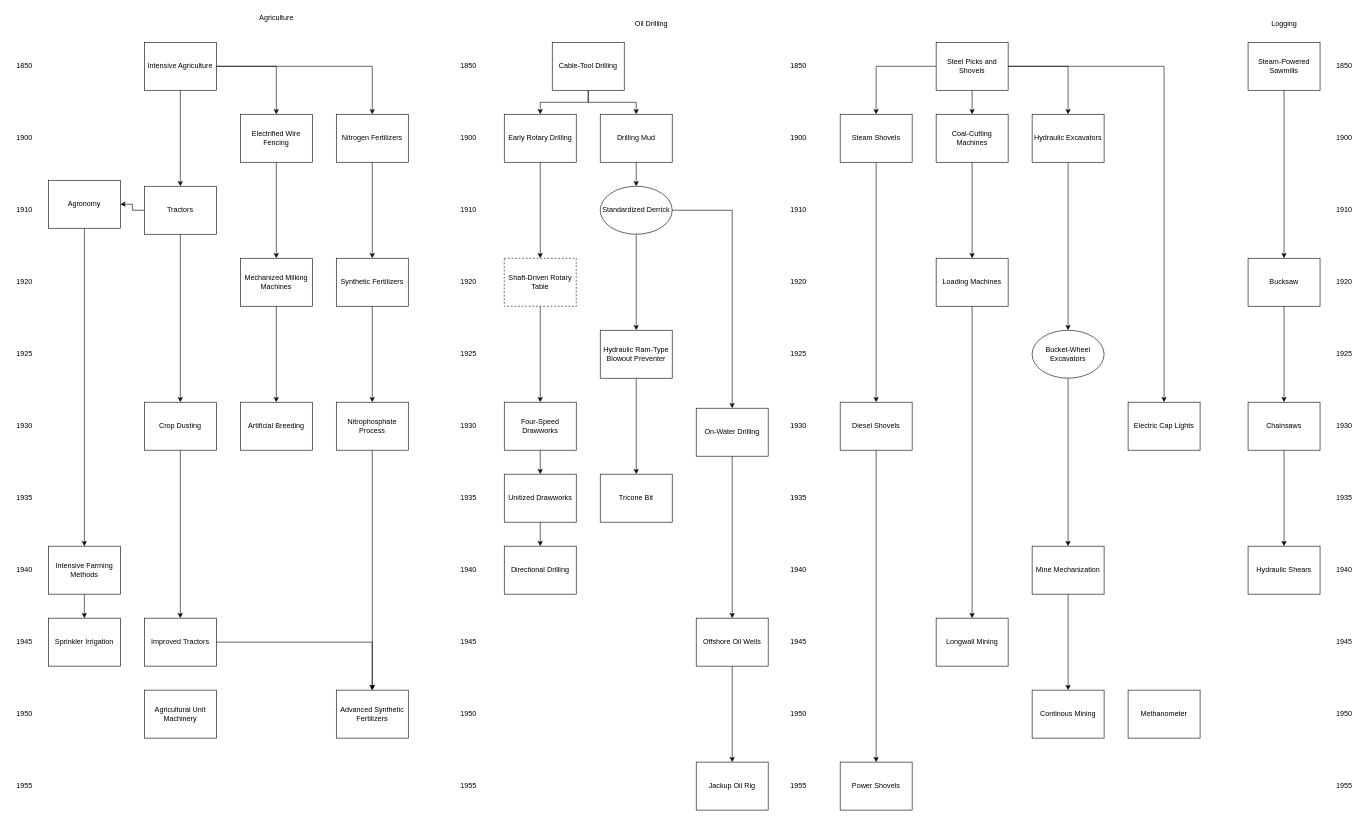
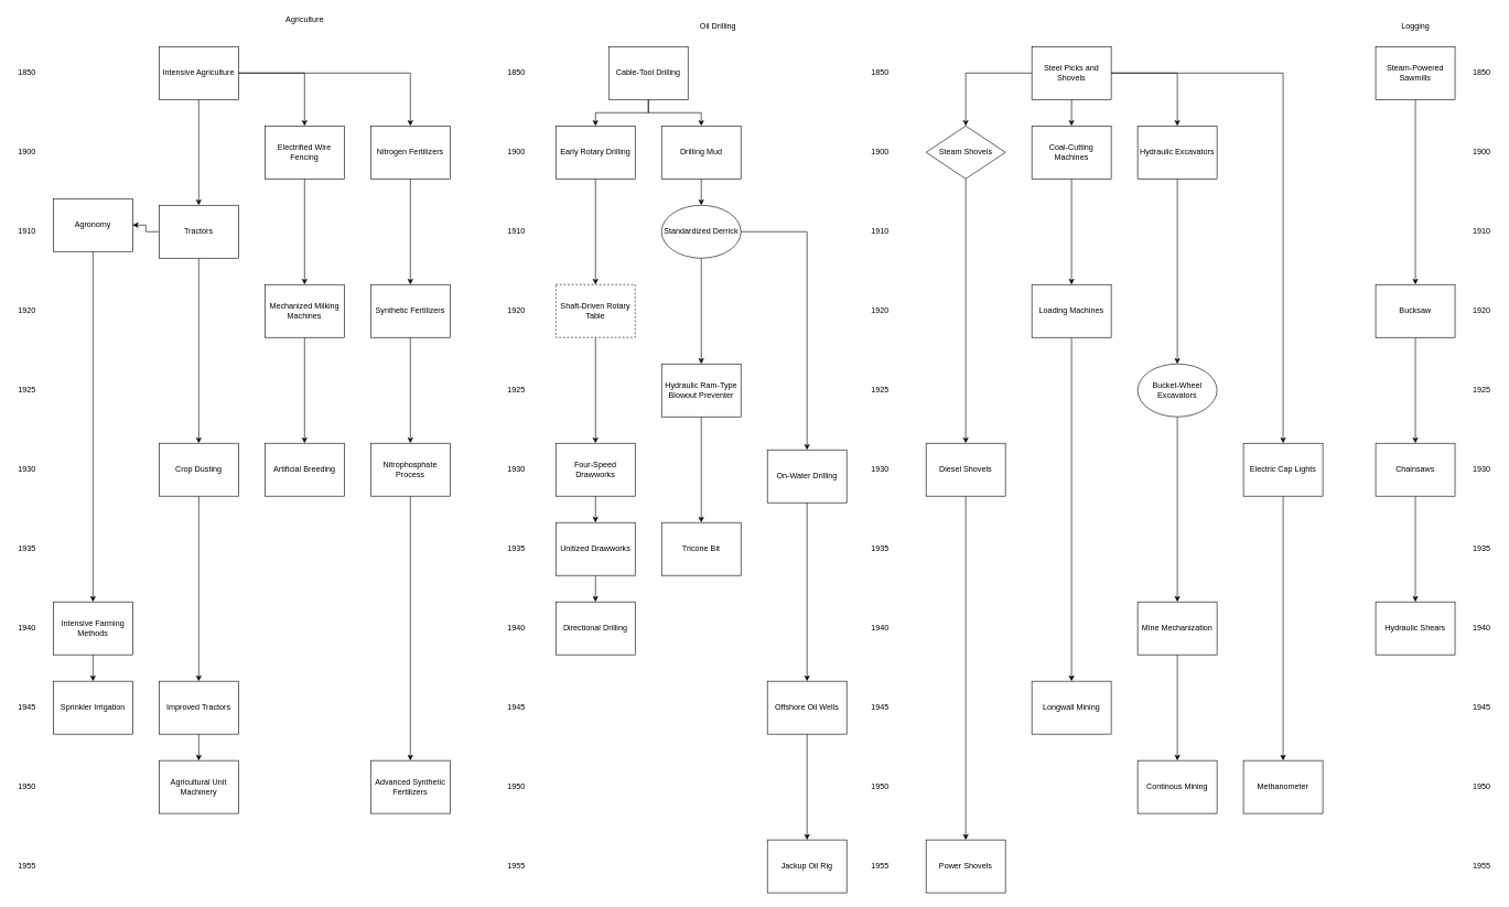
- <mxCell id="56" value="Steam Shovels" style="rounded=0;whiteSpace=wrap;html=1;" vertex="1" parent="1"><mxGeometry x="1400" y="190" width="120" height="80" as="geometry" /></mxCell>
+ <mxCell id="56" value="Steam Shovels" style="rhombus;whiteSpace=wrap;html=1;" vertex="1" parent="1"><mxGeometry x="1400" y="190" width="120" height="80" as="geometry" /></mxCell>
- <mxCell id="97" style="edgeStyle=orthogonalEdgeStyle;rounded=0;orthogonalLoop=1;jettySize=auto;html=1;" edge="1" parent="1" source="98" target="105"><mxGeometry relative="1" as="geometry" /></mxCell>
+ <mxCell id="97" style="edgeStyle=orthogonalEdgeStyle;rounded=0;orthogonalLoop=1;jettySize=auto;html=1;entryX=0.5;entryY=0;entryDx=0;entryDy=0;" edge="1" parent="1" source="98" target="119"><mxGeometry relative="1" as="geometry" /></mxCell>
+ <mxCell id="92" style="edgeStyle=orthogonalEdgeStyle;rounded=0;orthogonalLoop=1;jettySize=auto;html=1;entryX=0.5;entryY=0;entryDx=0;entryDy=0;" edge="1" parent="1" source="93" target="123"><mxGeometry relative="1" as="geometry" /></mxCell>
